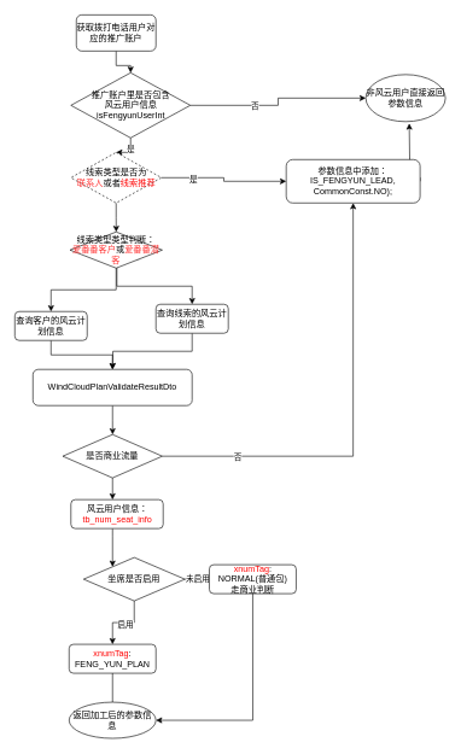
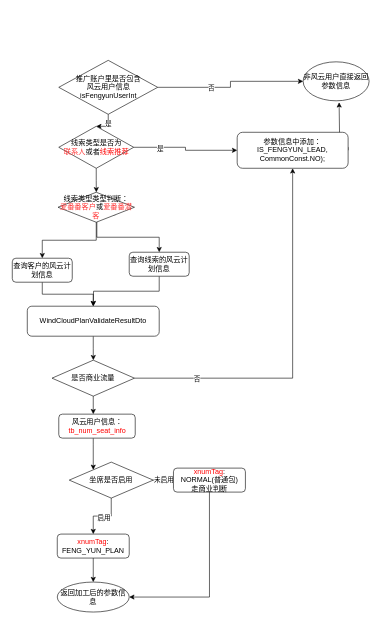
- <mxCell id="3" value="获取拨打电话用户对应的推广账户" style="rounded=1;whiteSpace=wrap;html=1;" parent="1" vertex="1"><mxGeometry x="105" y="20" width="110" height="50" as="geometry" /></mxCell>
- <mxCell id="2" value="" style="edgeStyle=orthogonalEdgeStyle;rounded=0;orthogonalLoop=1;jettySize=auto;html=1;" parent="1" source="3" target="8" edge="1"><mxGeometry relative="1" as="geometry" /></mxCell>
- <mxCell id="13" value="线索类型是否为&lt;br&gt;&lt;font color=&quot;#ff3333&quot;&gt;联系人&lt;/font&gt;或者&lt;font color=&quot;#ff0000&quot;&gt;线索推荐&lt;/font&gt;" style="rhombus;whiteSpace=wrap;html=1;dashed=1;" parent="1" vertex="1"><mxGeometry x="97.5" y="210" width="125" height="70" as="geometry" /></mxCell>
+ <mxCell id="13" value="线索类型是否为&lt;br&gt;&lt;font color=&quot;#ff3333&quot;&gt;联系人&lt;/font&gt;或者&lt;font color=&quot;#ff0000&quot;&gt;线索推荐&lt;/font&gt;" style="rhombus;whiteSpace=wrap;html=1;" parent="1" vertex="1"><mxGeometry x="97.5" y="210" width="125" height="70" as="geometry" /></mxCell>
- <mxCell id="35" value="" style="edgeStyle=orthogonalEdgeStyle;rounded=0;orthogonalLoop=1;jettySize=auto;html=1;endArrow=none;" parent="1" source="36" target="39" edge="1"><mxGeometry relative="1" as="geometry" /></mxCell>
+ <mxCell id="35" value="" style="edgeStyle=orthogonalEdgeStyle;rounded=0;orthogonalLoop=1;jettySize=auto;html=1;" parent="1" source="36" target="39" edge="1"><mxGeometry relative="1" as="geometry" /></mxCell>
